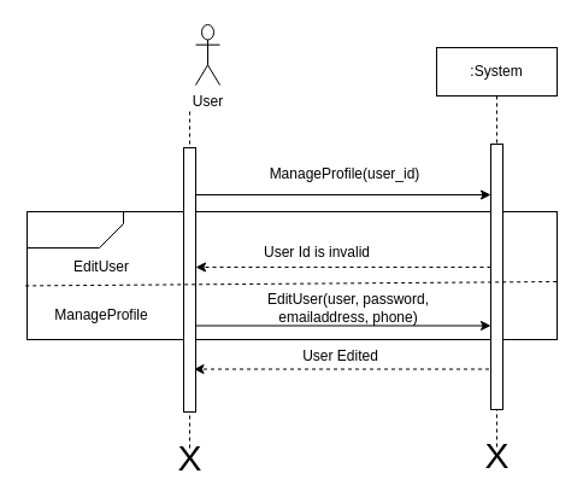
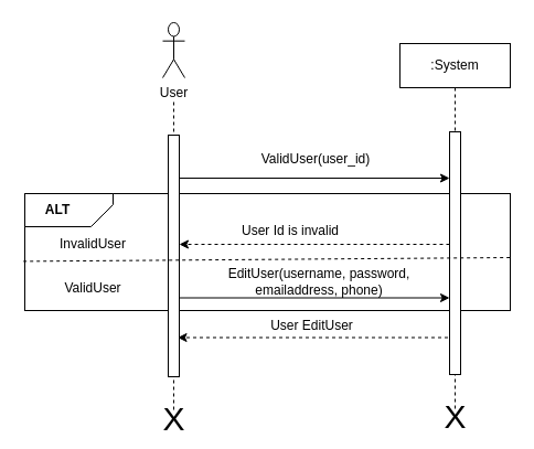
- <mxCell id="6" value="User" style="shape=umlActor;verticalLabelPosition=bottom;verticalAlign=top;html=1;outlineConnect=0;" vertex="1" parent="1"><mxGeometry x="162" y="20" width="20" height="50" as="geometry" /></mxCell>
+ <mxCell id="6" value="User" style="shape=umlActor;verticalLabelPosition=bottom;verticalAlign=top;html=1;outlineConnect=0;" vertex="1" parent="1"><mxGeometry x="147" y="20" width="20" height="50" as="geometry" /></mxCell>
- <mxCell id="10" value="ManageProfile(user_id)" style="text;strokeColor=none;align=center;fillColor=none;html=1;verticalAlign=middle;whiteSpace=wrap;rounded=0;" vertex="1" parent="1"><mxGeometry x="166" y="129" width="240" height="30" as="geometry" /></mxCell>
+ <mxCell id="10" value="ValidUser(user_id)" style="text;strokeColor=none;align=center;fillColor=none;html=1;verticalAlign=middle;whiteSpace=wrap;rounded=0;" vertex="1" parent="1"><mxGeometry x="166" y="129" width="240" height="30" as="geometry" /></mxCell>
+ <mxCell id="14" value="&lt;b&gt;ALT&lt;/b&gt;" style="text;strokeColor=none;align=center;fillColor=none;html=1;verticalAlign=middle;whiteSpace=wrap;rounded=0;" vertex="1" parent="1"><mxGeometry x="22" y="175" width="60" height="30" as="geometry" /></mxCell>
- <mxCell id="15" value="EditUser" style="text;strokeColor=none;align=center;fillColor=none;html=1;verticalAlign=middle;whiteSpace=wrap;rounded=0;" vertex="1" parent="1"><mxGeometry x="30" y="206" width="108" height="30" as="geometry" /></mxCell>
+ <mxCell id="15" value="InvalidUser" style="text;strokeColor=none;align=center;fillColor=none;html=1;verticalAlign=middle;whiteSpace=wrap;rounded=0;" vertex="1" parent="1"><mxGeometry x="30" y="206" width="108" height="30" as="geometry" /></mxCell>
- <mxCell id="21" value="EditUser(user, password, emailaddress, phone)" style="text;strokeColor=none;align=center;fillColor=none;html=1;verticalAlign=middle;whiteSpace=wrap;rounded=0;" vertex="1" parent="1"><mxGeometry x="202" y="240" width="174" height="30" as="geometry" /></mxCell>
+ <mxCell id="21" value="EditUser(username, password, emailaddress, phone)" style="text;strokeColor=none;align=center;fillColor=none;html=1;verticalAlign=middle;whiteSpace=wrap;rounded=0;" vertex="1" parent="1"><mxGeometry x="202" y="240" width="174" height="30" as="geometry" /></mxCell>
- <mxCell id="18" value="ManageProfile" style="text;strokeColor=none;align=center;fillColor=none;html=1;verticalAlign=middle;whiteSpace=wrap;rounded=0;" vertex="1" parent="1"><mxGeometry x="30" y="246" width="108" height="30" as="geometry" /></mxCell>
+ <mxCell id="18" value="ValidUser" style="text;strokeColor=none;align=center;fillColor=none;html=1;verticalAlign=middle;whiteSpace=wrap;rounded=0;" vertex="1" parent="1"><mxGeometry x="30" y="246" width="108" height="30" as="geometry" /></mxCell>
- <mxCell id="17" value="User Edited" style="text;strokeColor=none;align=center;fillColor=none;html=1;verticalAlign=middle;whiteSpace=wrap;rounded=0;" vertex="1" parent="1"><mxGeometry x="215.75" y="280" width="132.5" height="30" as="geometry" /></mxCell>
+ <mxCell id="17" value="User EditUser" style="text;strokeColor=none;align=center;fillColor=none;html=1;verticalAlign=middle;whiteSpace=wrap;rounded=0;" vertex="1" parent="1"><mxGeometry x="215.75" y="280" width="132.5" height="30" as="geometry" /></mxCell>
